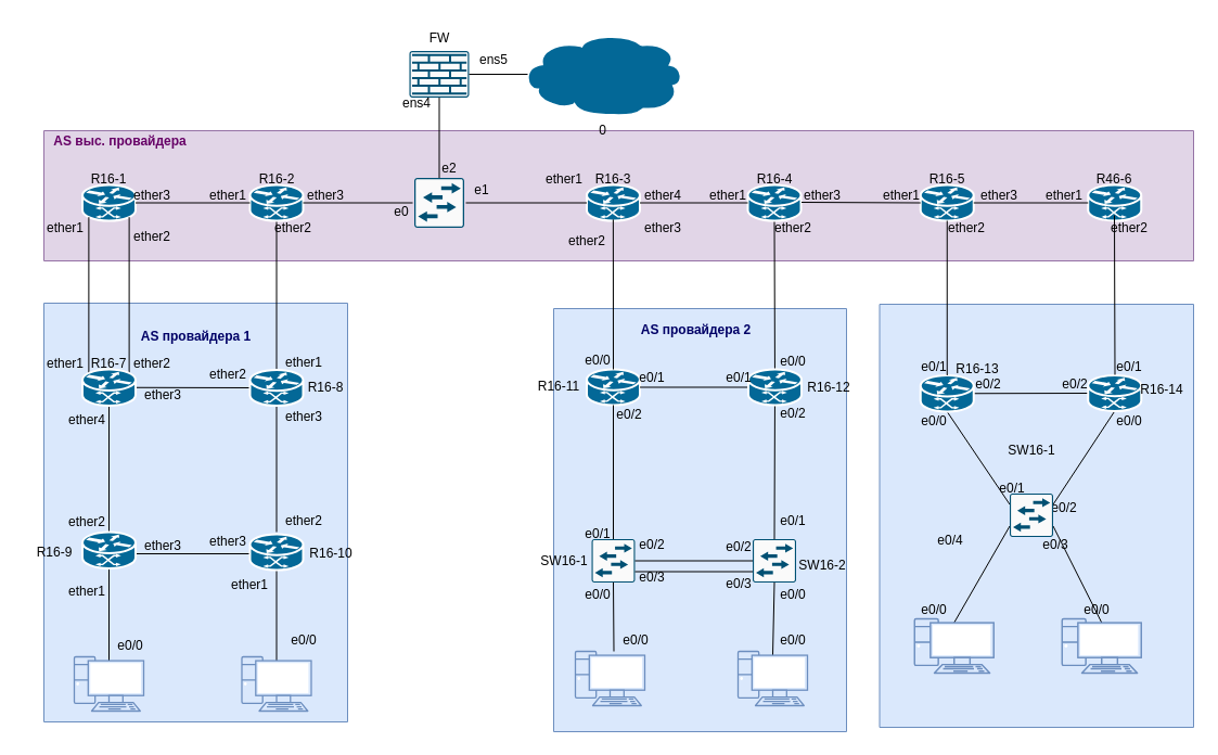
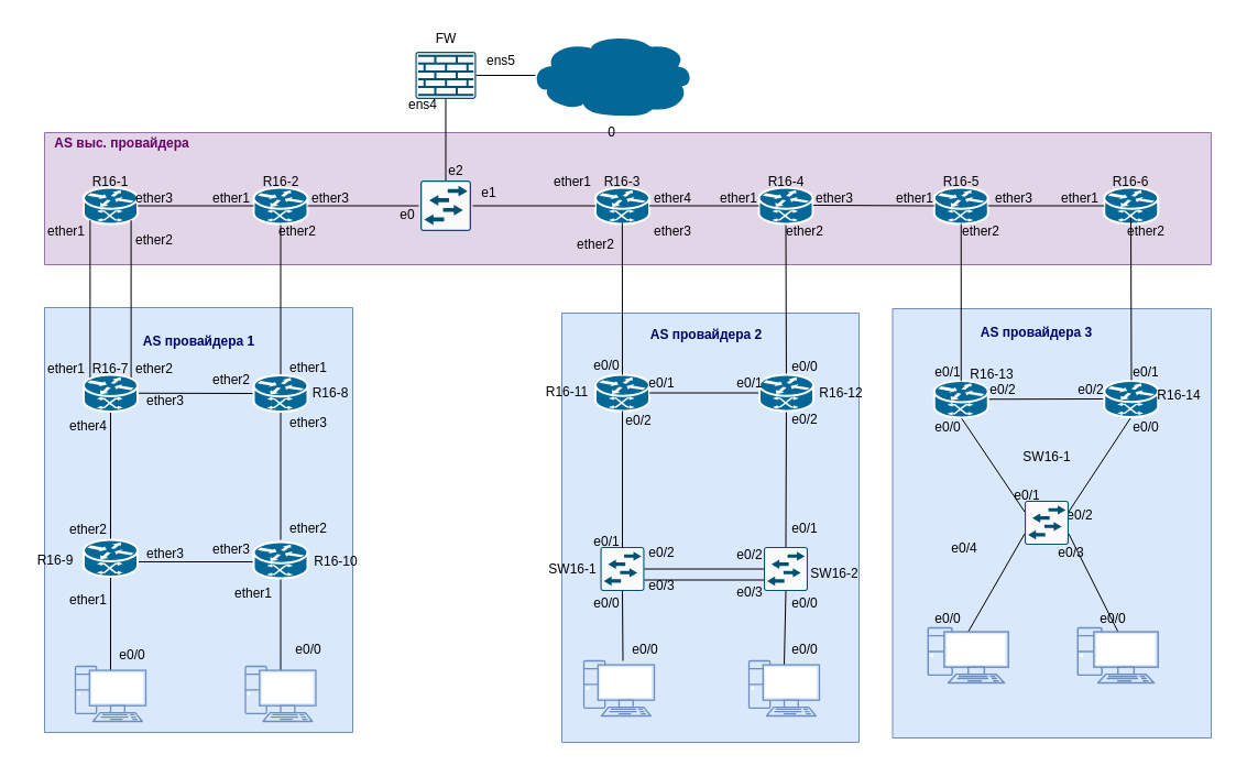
- <mxCell id="123" value="R46-6" style="text;html=1;align=center;verticalAlign=middle;whiteSpace=wrap;rounded=0;" parent="1" vertex="1"><mxGeometry x="997.25" y="150" width="60" height="30" as="geometry" /></mxCell>
+ <mxCell id="123" value="R16-6" style="text;html=1;align=center;verticalAlign=middle;whiteSpace=wrap;rounded=0;" parent="1" vertex="1"><mxGeometry x="997.25" y="150" width="60" height="30" as="geometry" /></mxCell>
+ <mxCell id="84" value="&lt;font color=&quot;#000066&quot;&gt;AS провайдера 3&lt;/font&gt;" style="text;strokeColor=none;fillColor=none;html=1;fontSize=12;fontStyle=1;verticalAlign=middle;align=center;fontColor=#660066;" parent="1" vertex="1"><mxGeometry x="860.5" y="279" width="160" height="46" as="geometry" /></mxCell>
